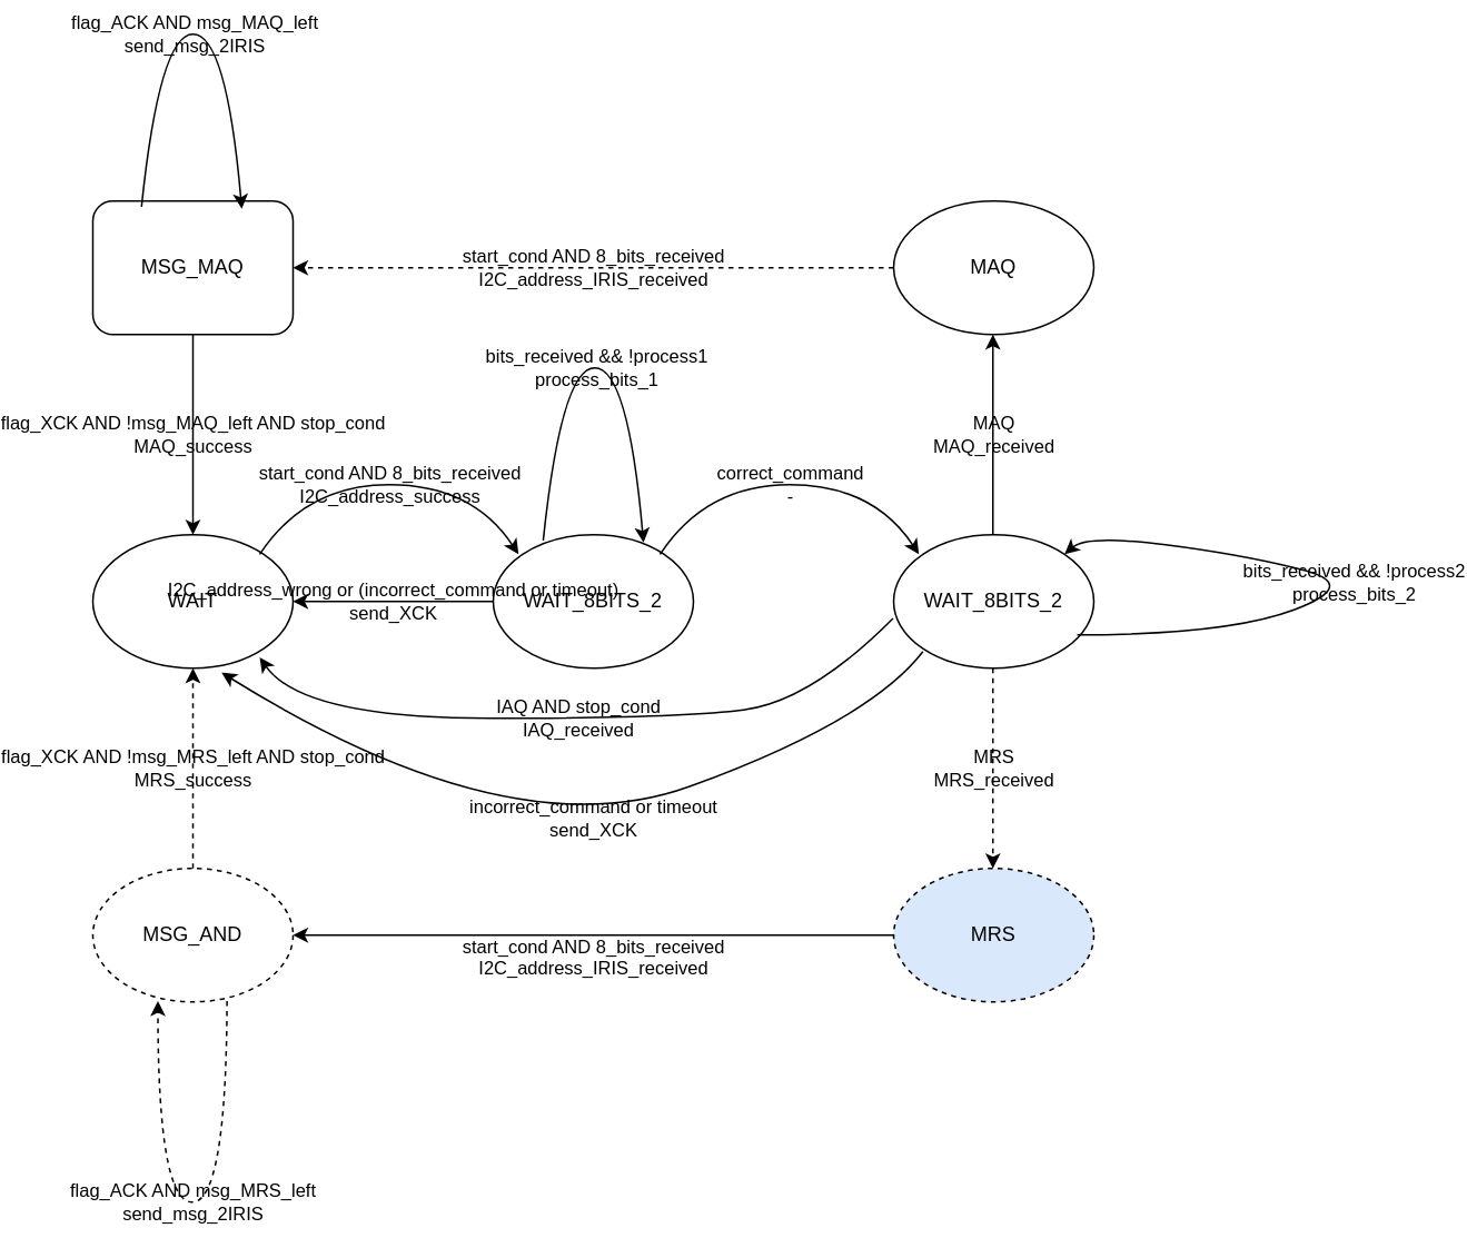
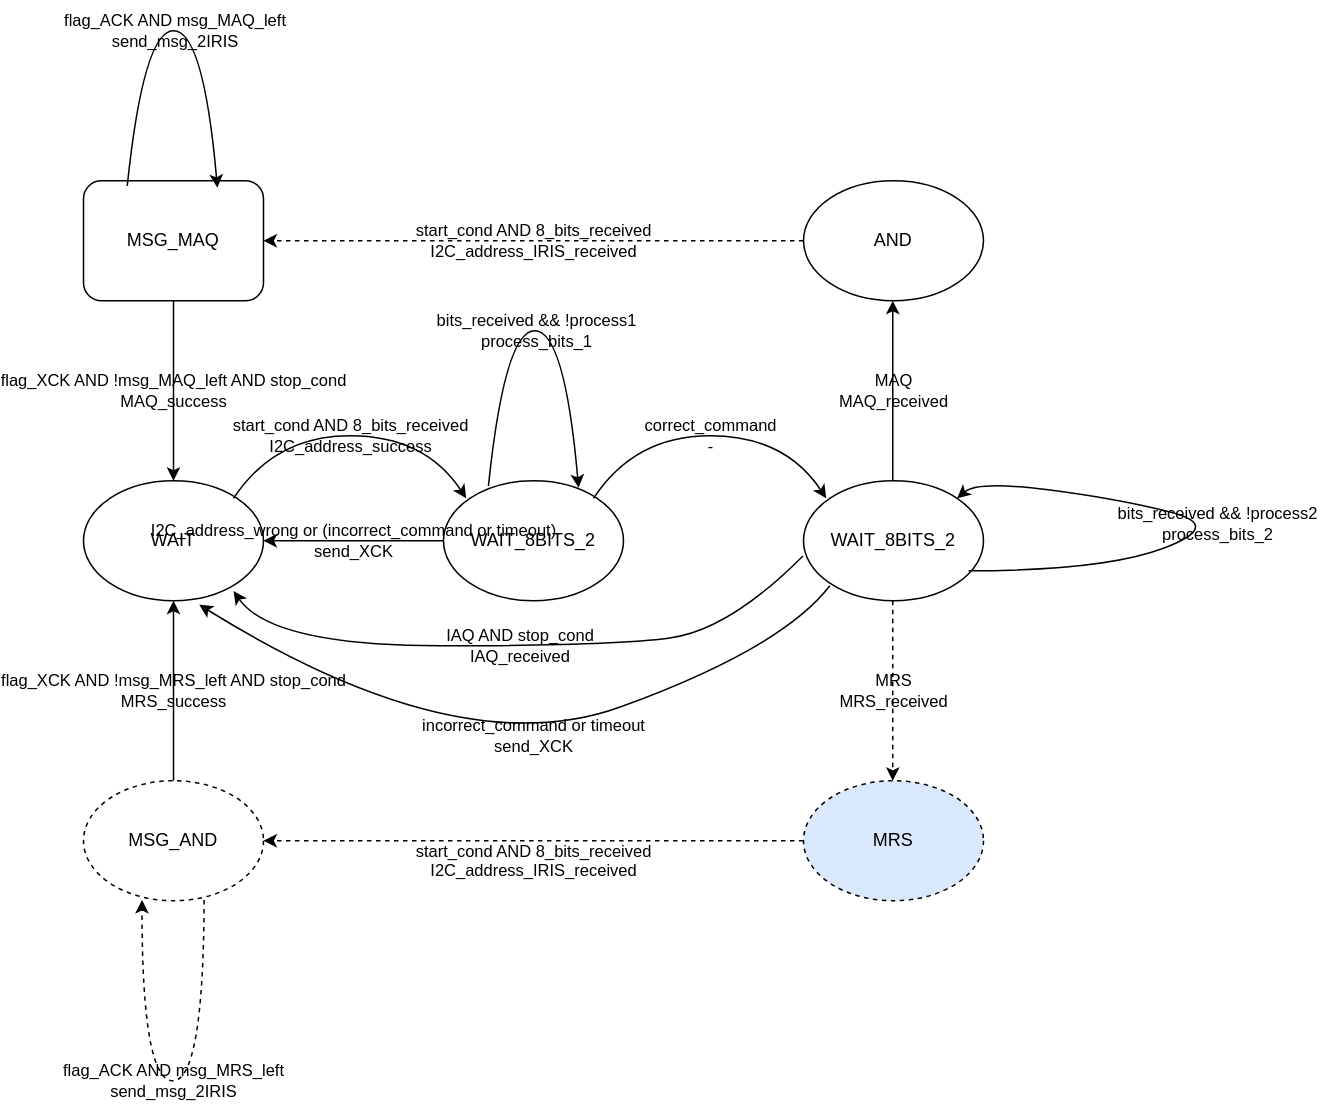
- <mxCell id="4" value="MAQ" style="ellipse;whiteSpace=wrap;html=1;" parent="1" vertex="1"><mxGeometry x="500" width="120" height="80" as="geometry" y="120" /></mxCell>
+ <mxCell id="4" value="AND" style="ellipse;whiteSpace=wrap;html=1;" parent="1" vertex="1"><mxGeometry x="500" width="120" height="80" as="geometry" y="120" /></mxCell>
- <mxCell id="11" value="&lt;span style=&quot;font-family: &amp;#34;helvetica&amp;#34; ; font-size: 11px ; font-style: normal ; font-weight: 400 ; letter-spacing: normal ; text-align: center ; text-indent: 0px ; text-transform: none ; word-spacing: 0px ; float: none ; display: inline&quot;&gt;flag_XCK AND !msg_MRS_left AND stop_cond&lt;/span&gt;&lt;br style=&quot;font-family: &amp;#34;helvetica&amp;#34; ; font-size: 11px ; font-style: normal ; font-weight: 400 ; letter-spacing: normal ; text-align: center ; text-indent: 0px ; text-transform: none ; word-spacing: 0px&quot;&gt;&lt;span style=&quot;font-family: &amp;#34;helvetica&amp;#34; ; font-size: 11px ; font-style: normal ; font-weight: 400 ; letter-spacing: normal ; text-align: center ; text-indent: 0px ; text-transform: none ; word-spacing: 0px ; float: none ; display: inline&quot;&gt;MRS_success&lt;/span&gt;" style="endArrow=classic;html=1;exitX=0.5;exitY=0;exitDx=0;exitDy=0;entryX=0.5;entryY=1;entryDx=0;entryDy=0;labelBackgroundColor=none;dashed=1;" parent="1" source="9" target="2" edge="1"><mxGeometry width="50" height="50" relative="1" as="geometry"><mxPoint x="80" y="510" as="sourcePoint" /><mxPoint x="170" y="310" as="targetPoint" /></mxGeometry></mxCell>
+ <mxCell id="11" value="&lt;span style=&quot;font-family: &amp;#34;helvetica&amp;#34; ; font-size: 11px ; font-style: normal ; font-weight: 400 ; letter-spacing: normal ; text-align: center ; text-indent: 0px ; text-transform: none ; word-spacing: 0px ; float: none ; display: inline&quot;&gt;flag_XCK AND !msg_MRS_left AND stop_cond&lt;/span&gt;&lt;br style=&quot;font-family: &amp;#34;helvetica&amp;#34; ; font-size: 11px ; font-style: normal ; font-weight: 400 ; letter-spacing: normal ; text-align: center ; text-indent: 0px ; text-transform: none ; word-spacing: 0px&quot;&gt;&lt;span style=&quot;font-family: &amp;#34;helvetica&amp;#34; ; font-size: 11px ; font-style: normal ; font-weight: 400 ; letter-spacing: normal ; text-align: center ; text-indent: 0px ; text-transform: none ; word-spacing: 0px ; float: none ; display: inline&quot;&gt;MRS_success&lt;/span&gt;" style="endArrow=classic;html=1;exitX=0.5;exitY=0;exitDx=0;exitDy=0;entryX=0.5;entryY=1;entryDx=0;entryDy=0;labelBackgroundColor=none;dashed=0;" parent="1" source="9" target="2" edge="1"><mxGeometry width="50" height="50" relative="1" as="geometry"><mxPoint x="80" y="510" as="sourcePoint" /><mxPoint x="170" y="310" as="targetPoint" /></mxGeometry></mxCell>
- <mxCell id="15" value="&lt;br&gt;&lt;br&gt;&lt;span style=&quot;font-family: &amp;#34;helvetica&amp;#34; ; font-size: 11px ; font-style: normal ; font-weight: 400 ; letter-spacing: normal ; text-align: center ; text-indent: 0px ; text-transform: none ; word-spacing: 0px ; float: none ; display: inline&quot;&gt;start_cond AND&amp;nbsp;&lt;/span&gt;8_bits_received&lt;br style=&quot;font-family: &amp;#34;helvetica&amp;#34; ; font-size: 11px ; font-style: normal ; font-weight: 400 ; letter-spacing: normal ; text-align: center ; text-indent: 0px ; text-transform: none ; word-spacing: 0px&quot;&gt;&lt;span style=&quot;font-family: &amp;#34;helvetica&amp;#34; ; font-size: 11px ; font-style: normal ; font-weight: 400 ; letter-spacing: normal ; text-align: center ; text-indent: 0px ; text-transform: none ; word-spacing: 0px ; float: none ; display: inline&quot;&gt;I2C_address_IRIS_received&lt;/span&gt;&lt;br&gt;" style="endArrow=classic;html=1;exitX=0;exitY=0.5;exitDx=0;exitDy=0;entryX=1;entryY=0.5;entryDx=0;entryDy=0;labelBackgroundColor=none;dashed=0;" parent="1" source="5" target="9" edge="1"><mxGeometry width="50" height="50" relative="1" as="geometry"><mxPoint x="-10" y="380" as="sourcePoint" /><mxPoint x="40" y="330" as="targetPoint" /></mxGeometry></mxCell>
+ <mxCell id="15" value="&lt;br&gt;&lt;br&gt;&lt;span style=&quot;font-family: &amp;#34;helvetica&amp;#34; ; font-size: 11px ; font-style: normal ; font-weight: 400 ; letter-spacing: normal ; text-align: center ; text-indent: 0px ; text-transform: none ; word-spacing: 0px ; float: none ; display: inline&quot;&gt;start_cond AND&amp;nbsp;&lt;/span&gt;8_bits_received&lt;br style=&quot;font-family: &amp;#34;helvetica&amp;#34; ; font-size: 11px ; font-style: normal ; font-weight: 400 ; letter-spacing: normal ; text-align: center ; text-indent: 0px ; text-transform: none ; word-spacing: 0px&quot;&gt;&lt;span style=&quot;font-family: &amp;#34;helvetica&amp;#34; ; font-size: 11px ; font-style: normal ; font-weight: 400 ; letter-spacing: normal ; text-align: center ; text-indent: 0px ; text-transform: none ; word-spacing: 0px ; float: none ; display: inline&quot;&gt;I2C_address_IRIS_received&lt;/span&gt;&lt;br&gt;" style="endArrow=classic;html=1;exitX=0;exitY=0.5;exitDx=0;exitDy=0;entryX=1;entryY=0.5;entryDx=0;entryDy=0;labelBackgroundColor=none;dashed=1;" parent="1" source="5" target="9" edge="1"><mxGeometry width="50" height="50" relative="1" as="geometry"><mxPoint x="-10" y="380" as="sourcePoint" /><mxPoint x="40" y="330" as="targetPoint" /></mxGeometry></mxCell>
